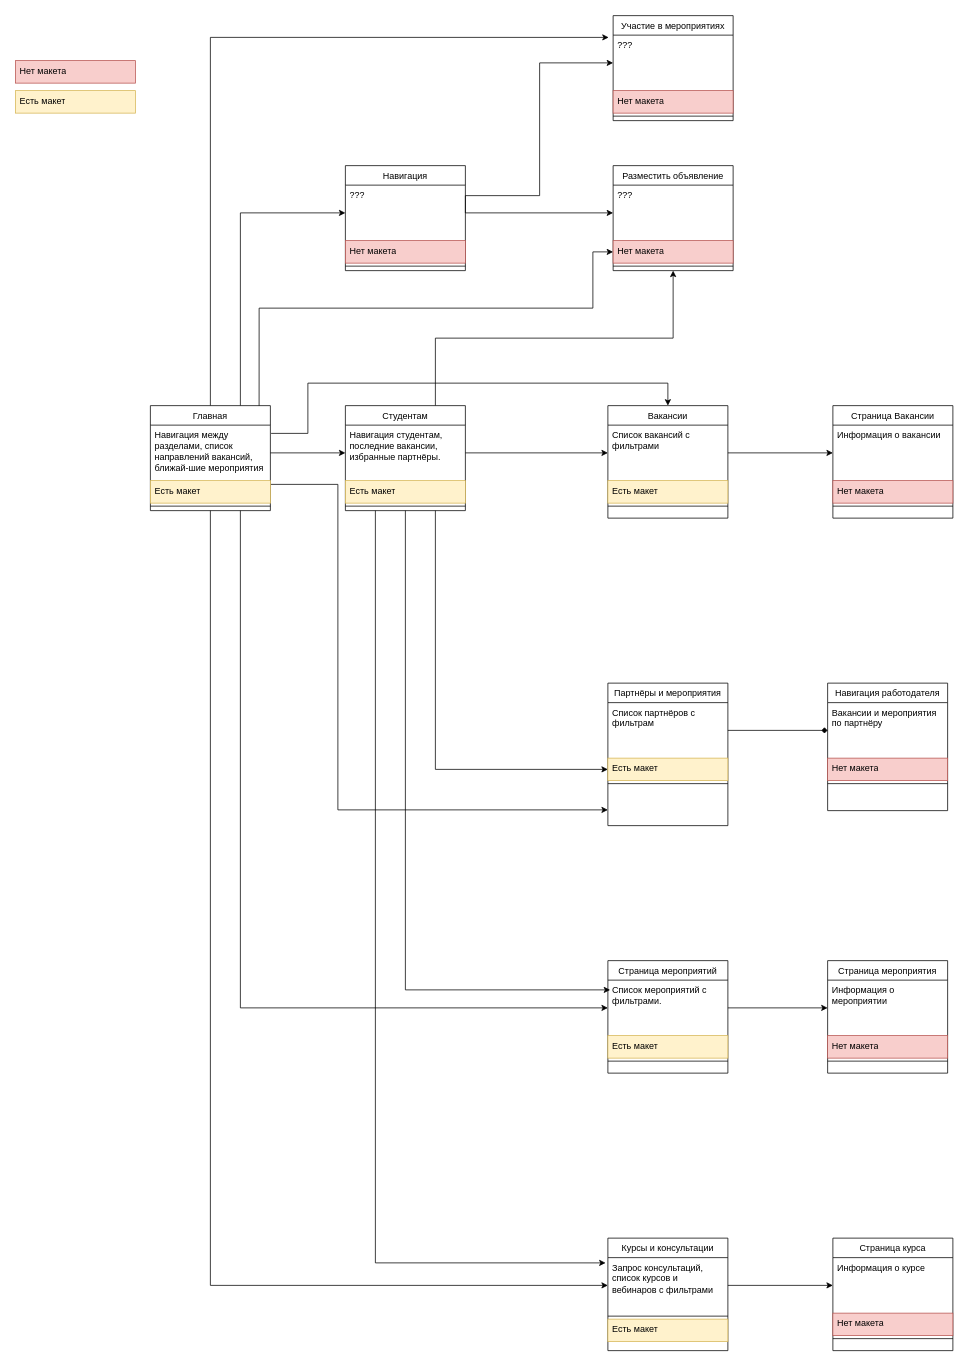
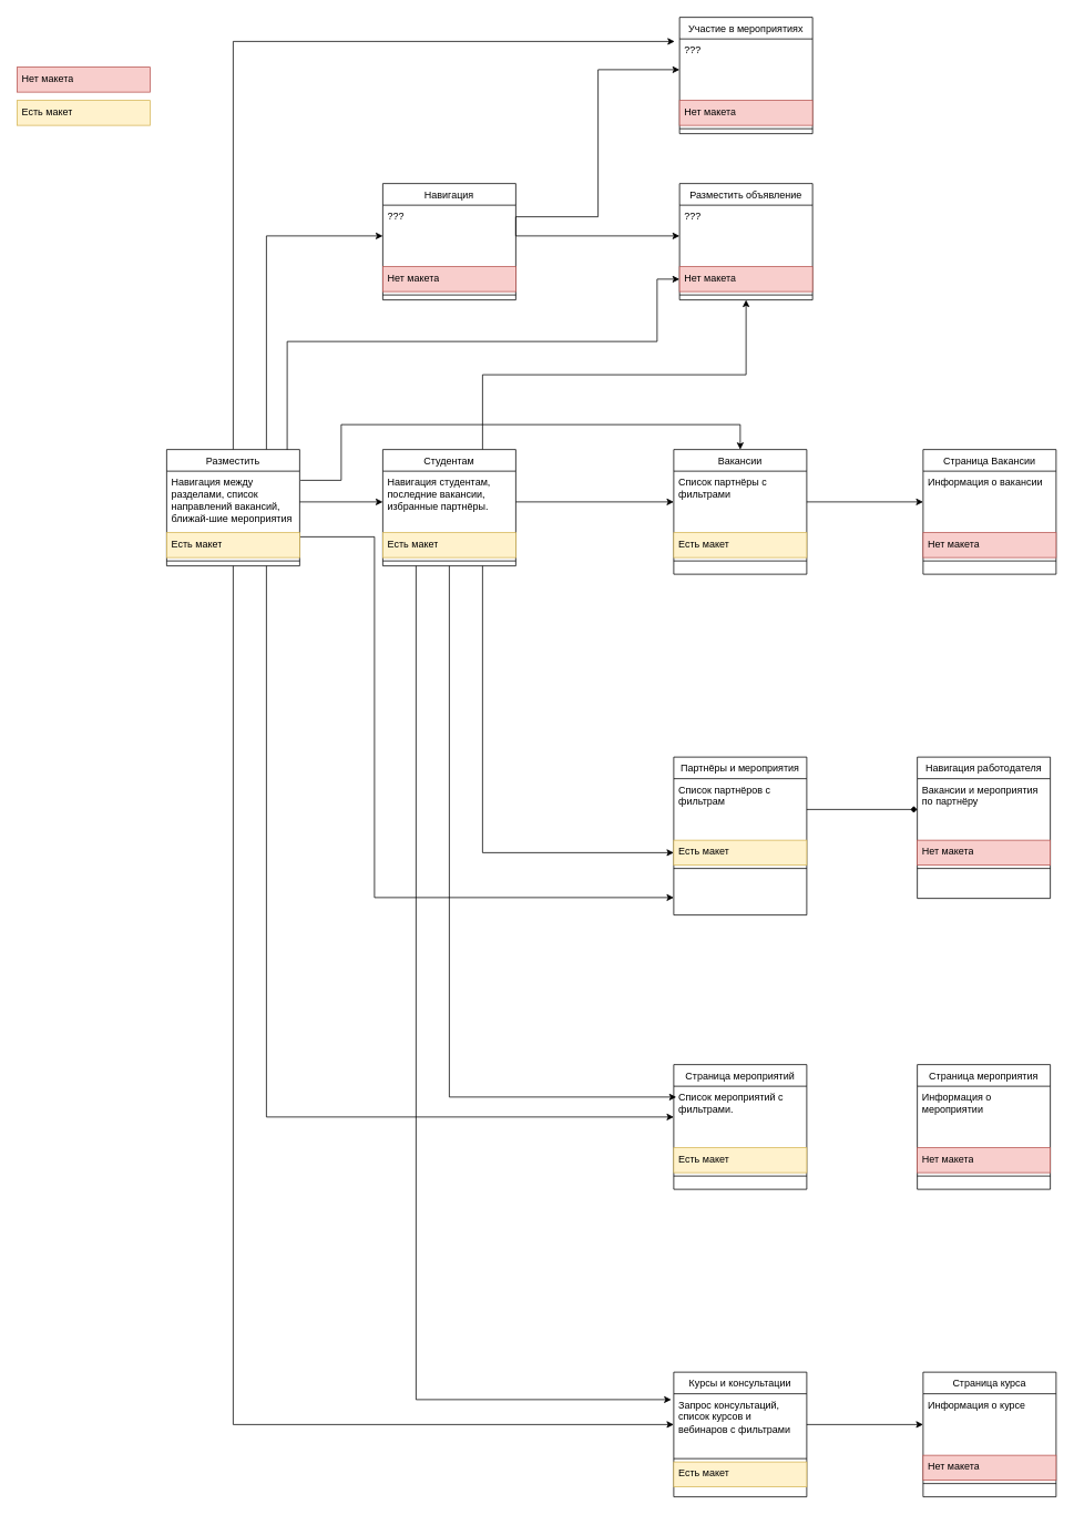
- <mxCell id="8" value="Главная" style="swimlane;fontStyle=0;align=center;verticalAlign=top;childLayout=stackLayout;horizontal=1;startSize=26;horizontalStack=0;resizeParent=1;resizeLast=0;collapsible=1;marginBottom=0;rounded=0;shadow=0;strokeWidth=1;" parent="1" vertex="1"><mxGeometry x="200" y="540" width="160" height="140" as="geometry"><mxRectangle x="340" y="380" width="170" height="26" as="alternateBounds" /></mxGeometry></mxCell>
+ <mxCell id="8" value="Разместить" style="swimlane;fontStyle=0;align=center;verticalAlign=top;childLayout=stackLayout;horizontal=1;startSize=26;horizontalStack=0;resizeParent=1;resizeLast=0;collapsible=1;marginBottom=0;rounded=0;shadow=0;strokeWidth=1;" parent="1" vertex="1"><mxGeometry x="200" y="540" width="160" height="140" as="geometry"><mxRectangle x="340" y="380" width="170" height="26" as="alternateBounds" /></mxGeometry></mxCell>
- <mxCell id="21" value="Список вакансий с фильтрами" style="text;align=left;verticalAlign=top;spacingLeft=4;spacingRight=4;overflow=hidden;rotatable=0;points=[[0,0.5],[1,0.5]];portConstraint=eastwest;whiteSpace=wrap;" vertex="1" parent="20"><mxGeometry y="26" width="160" height="74" as="geometry" /></mxCell>
+ <mxCell id="21" value="Список партнёры с фильтрами" style="text;align=left;verticalAlign=top;spacingLeft=4;spacingRight=4;overflow=hidden;rotatable=0;points=[[0,0.5],[1,0.5]];portConstraint=eastwest;whiteSpace=wrap;" vertex="1" parent="20"><mxGeometry y="26" width="160" height="74" as="geometry" /></mxCell>
- <mxCell id="58" style="edgeStyle=orthogonalEdgeStyle;rounded=0;orthogonalLoop=1;jettySize=auto;html=1;exitX=1;exitY=0.5;exitDx=0;exitDy=0;" edge="1" parent="1" source="37" target="41"><mxGeometry relative="1" as="geometry" /></mxCell>
